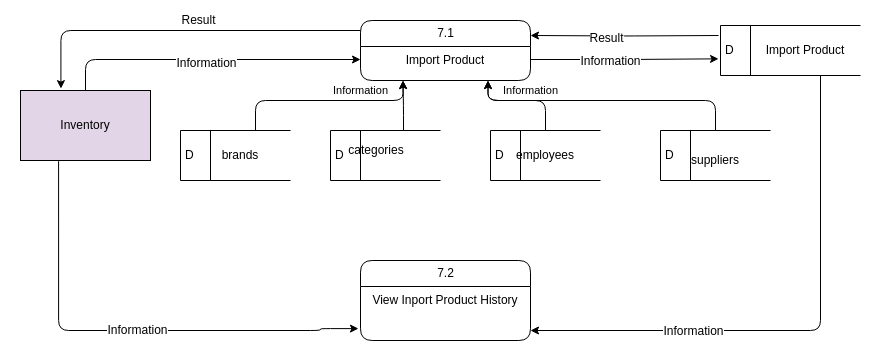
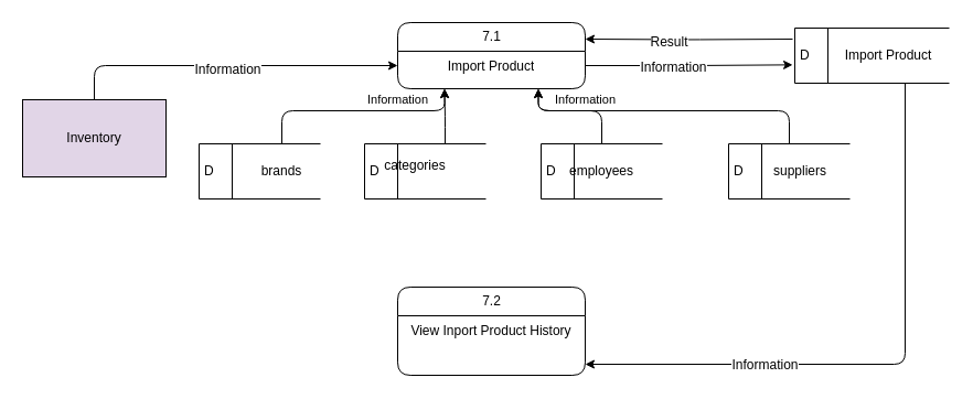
- <mxCell id="2" value="Result" style="edgeStyle=orthogonalEdgeStyle;rounded=1;sketch=0;orthogonalLoop=1;jettySize=auto;html=1;entryX=0.311;entryY=-0.027;entryDx=0;entryDy=0;entryPerimeter=0;labelBackgroundColor=none;fontFamily=Helvetica;fontSize=12;" parent="1" source="3" target="9" edge="1"><mxGeometry x="-0.096" y="-10" relative="1" as="geometry"><mxPoint as="offset" /><Array as="points"><mxPoint x="60" y="30" /><mxPoint x="60" y="88" /></Array></mxGeometry></mxCell>
- <mxCell id="22" value="brands" style="text;html=1;strokeColor=none;fillColor=none;align=center;verticalAlign=middle;whiteSpace=wrap;rounded=0;fontFamily=Helvetica;fontSize=12;" parent="1" vertex="1"><mxGeometry x="215" y="145" width="50" height="20" as="geometry" /></mxCell>
+ <mxCell id="22" value="brands" style="text;html=1;strokeColor=none;fillColor=none;align=center;verticalAlign=middle;whiteSpace=wrap;rounded=0;fontFamily=Helvetica;fontSize=12;" parent="1" vertex="1"><mxGeometry x="230" y="145" width="50" height="20" as="geometry" /></mxCell>
- <mxCell id="31" value="suppliers" style="text;html=1;strokeColor=none;fillColor=none;align=center;verticalAlign=middle;whiteSpace=wrap;rounded=0;fontFamily=Helvetica;fontSize=12;" parent="1" vertex="1"><mxGeometry x="690" y="150" width="50" height="20" as="geometry" /></mxCell>
+ <mxCell id="31" value="suppliers" style="text;html=1;strokeColor=none;fillColor=none;align=center;verticalAlign=middle;whiteSpace=wrap;rounded=0;fontFamily=Helvetica;fontSize=12;" parent="1" vertex="1"><mxGeometry x="700" y="145" width="50" height="20" as="geometry" /></mxCell>
- <mxCell id="5" style="edgeStyle=orthogonalEdgeStyle;rounded=1;orthogonalLoop=1;jettySize=auto;html=1;exitX=0.293;exitY=1.01;exitDx=0;exitDy=0;exitPerimeter=0;fontFamily=Helvetica;fontSize=12;entryX=-0.012;entryY=0.957;entryDx=0;entryDy=0;entryPerimeter=0;" parent="1" source="9" target="11" edge="1"><mxGeometry relative="1" as="geometry"><mxPoint x="330" y="310" as="targetPoint" /><Array as="points"><mxPoint x="58" y="330" /><mxPoint x="320" y="330" /><mxPoint x="320" y="328" /></Array></mxGeometry></mxCell>
- <mxCell id="6" value="Information" style="edgeLabel;html=1;align=center;verticalAlign=middle;resizable=0;points=[];fontFamily=Helvetica;fontSize=12;" parent="5" vertex="1" connectable="0"><mxGeometry x="0.052" y="1" relative="1" as="geometry"><mxPoint as="offset" /></mxGeometry></mxCell>
